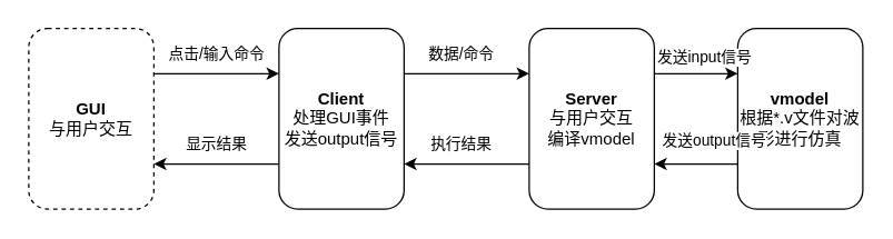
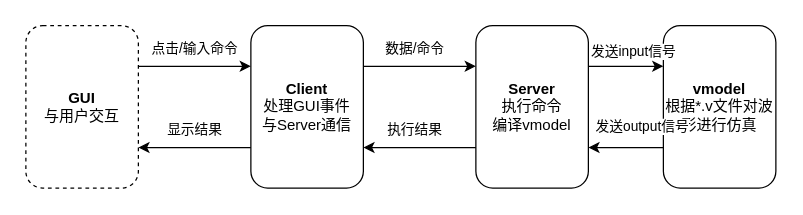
- <mxCell id="2" value="&lt;b&gt;Client&lt;/b&gt;&lt;br&gt;处理GUI事件&lt;br&gt;发送output信号" style="rounded=1;whiteSpace=wrap;html=1;" parent="1" vertex="1"><mxGeometry x="200" y="20" width="90" height="130" as="geometry" /></mxCell>
+ <mxCell id="2" value="&lt;b&gt;Client&lt;/b&gt;&lt;br&gt;处理GUI事件&lt;br&gt;与Server通信" style="rounded=1;whiteSpace=wrap;html=1;" parent="1" vertex="1"><mxGeometry x="200" y="20" width="90" height="130" as="geometry" /></mxCell>
- <mxCell id="3" value="&lt;b&gt;Server&lt;br&gt;&lt;/b&gt;与用户交互&lt;br&gt;编译vmodel" style="rounded=1;whiteSpace=wrap;html=1;" parent="1" vertex="1"><mxGeometry x="380" y="20" width="90" height="130" as="geometry" /></mxCell>
+ <mxCell id="3" value="&lt;b&gt;Server&lt;br&gt;&lt;/b&gt;执行命令&lt;br&gt;编译vmodel" style="rounded=1;whiteSpace=wrap;html=1;" parent="1" vertex="1"><mxGeometry x="380" y="20" width="90" height="130" as="geometry" /></mxCell>
